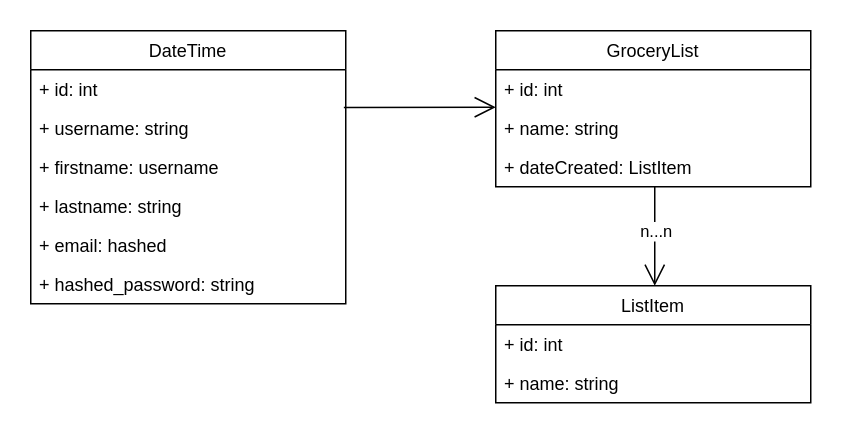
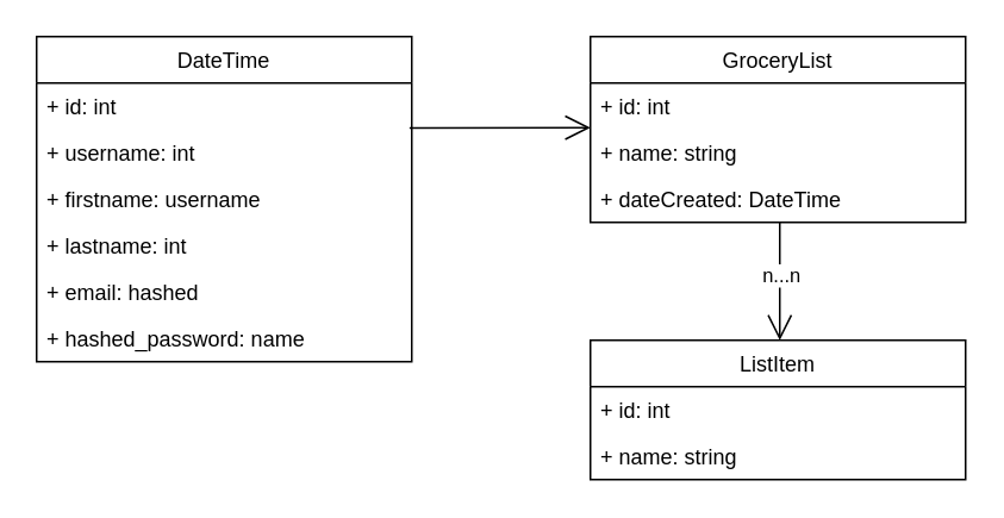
- <mxCell id="4" value="+ username: string" style="text;strokeColor=none;fillColor=none;align=left;verticalAlign=top;spacingLeft=4;spacingRight=4;overflow=hidden;rotatable=0;points=[[0,0.5],[1,0.5]];portConstraint=eastwest;" parent="2" vertex="1"><mxGeometry y="52" width="210" height="26" as="geometry" /></mxCell>
+ <mxCell id="4" value="+ username: int" style="text;strokeColor=none;fillColor=none;align=left;verticalAlign=top;spacingLeft=4;spacingRight=4;overflow=hidden;rotatable=0;points=[[0,0.5],[1,0.5]];portConstraint=eastwest;" parent="2" vertex="1"><mxGeometry y="52" width="210" height="26" as="geometry" /></mxCell>
- <mxCell id="12" value="+ dateCreated: ListItem" style="text;strokeColor=none;fillColor=none;align=left;verticalAlign=top;spacingLeft=4;spacingRight=4;overflow=hidden;rotatable=0;points=[[0,0.5],[1,0.5]];portConstraint=eastwest;" parent="9" vertex="1"><mxGeometry y="78" width="210" height="26" as="geometry" /></mxCell>
+ <mxCell id="12" value="+ dateCreated: DateTime" style="text;strokeColor=none;fillColor=none;align=left;verticalAlign=top;spacingLeft=4;spacingRight=4;overflow=hidden;rotatable=0;points=[[0,0.5],[1,0.5]];portConstraint=eastwest;" parent="9" vertex="1"><mxGeometry y="78" width="210" height="26" as="geometry" /></mxCell>
- <mxCell id="6" value="+ lastname: string" style="text;strokeColor=none;fillColor=none;align=left;verticalAlign=top;spacingLeft=4;spacingRight=4;overflow=hidden;rotatable=0;points=[[0,0.5],[1,0.5]];portConstraint=eastwest;" vertex="1" parent="2"><mxGeometry y="104" width="210" height="26" as="geometry" /></mxCell>
+ <mxCell id="6" value="+ lastname: int" style="text;strokeColor=none;fillColor=none;align=left;verticalAlign=top;spacingLeft=4;spacingRight=4;overflow=hidden;rotatable=0;points=[[0,0.5],[1,0.5]];portConstraint=eastwest;" vertex="1" parent="2"><mxGeometry y="104" width="210" height="26" as="geometry" /></mxCell>
- <mxCell id="8" value="+ hashed_password: string" style="text;strokeColor=none;fillColor=none;align=left;verticalAlign=top;spacingLeft=4;spacingRight=4;overflow=hidden;rotatable=0;points=[[0,0.5],[1,0.5]];portConstraint=eastwest;" parent="2" vertex="1"><mxGeometry y="156" width="210" height="26" as="geometry" /></mxCell>
+ <mxCell id="8" value="+ hashed_password: name" style="text;strokeColor=none;fillColor=none;align=left;verticalAlign=top;spacingLeft=4;spacingRight=4;overflow=hidden;rotatable=0;points=[[0,0.5],[1,0.5]];portConstraint=eastwest;" parent="2" vertex="1"><mxGeometry y="156" width="210" height="26" as="geometry" /></mxCell>
